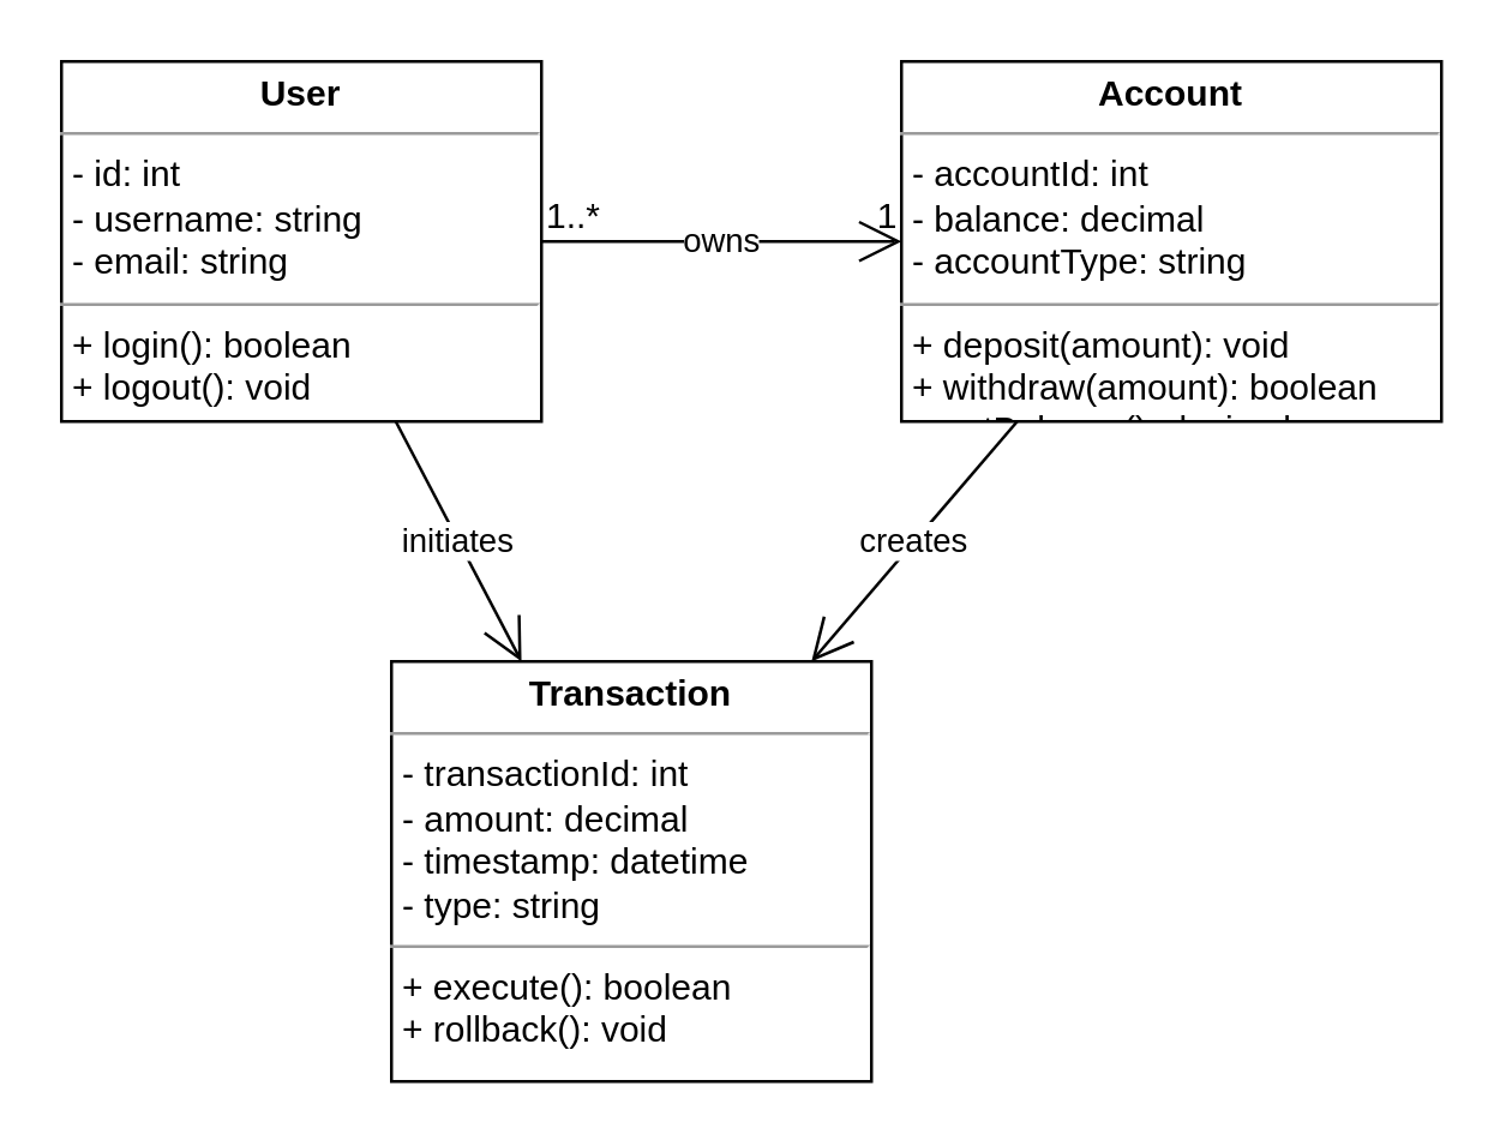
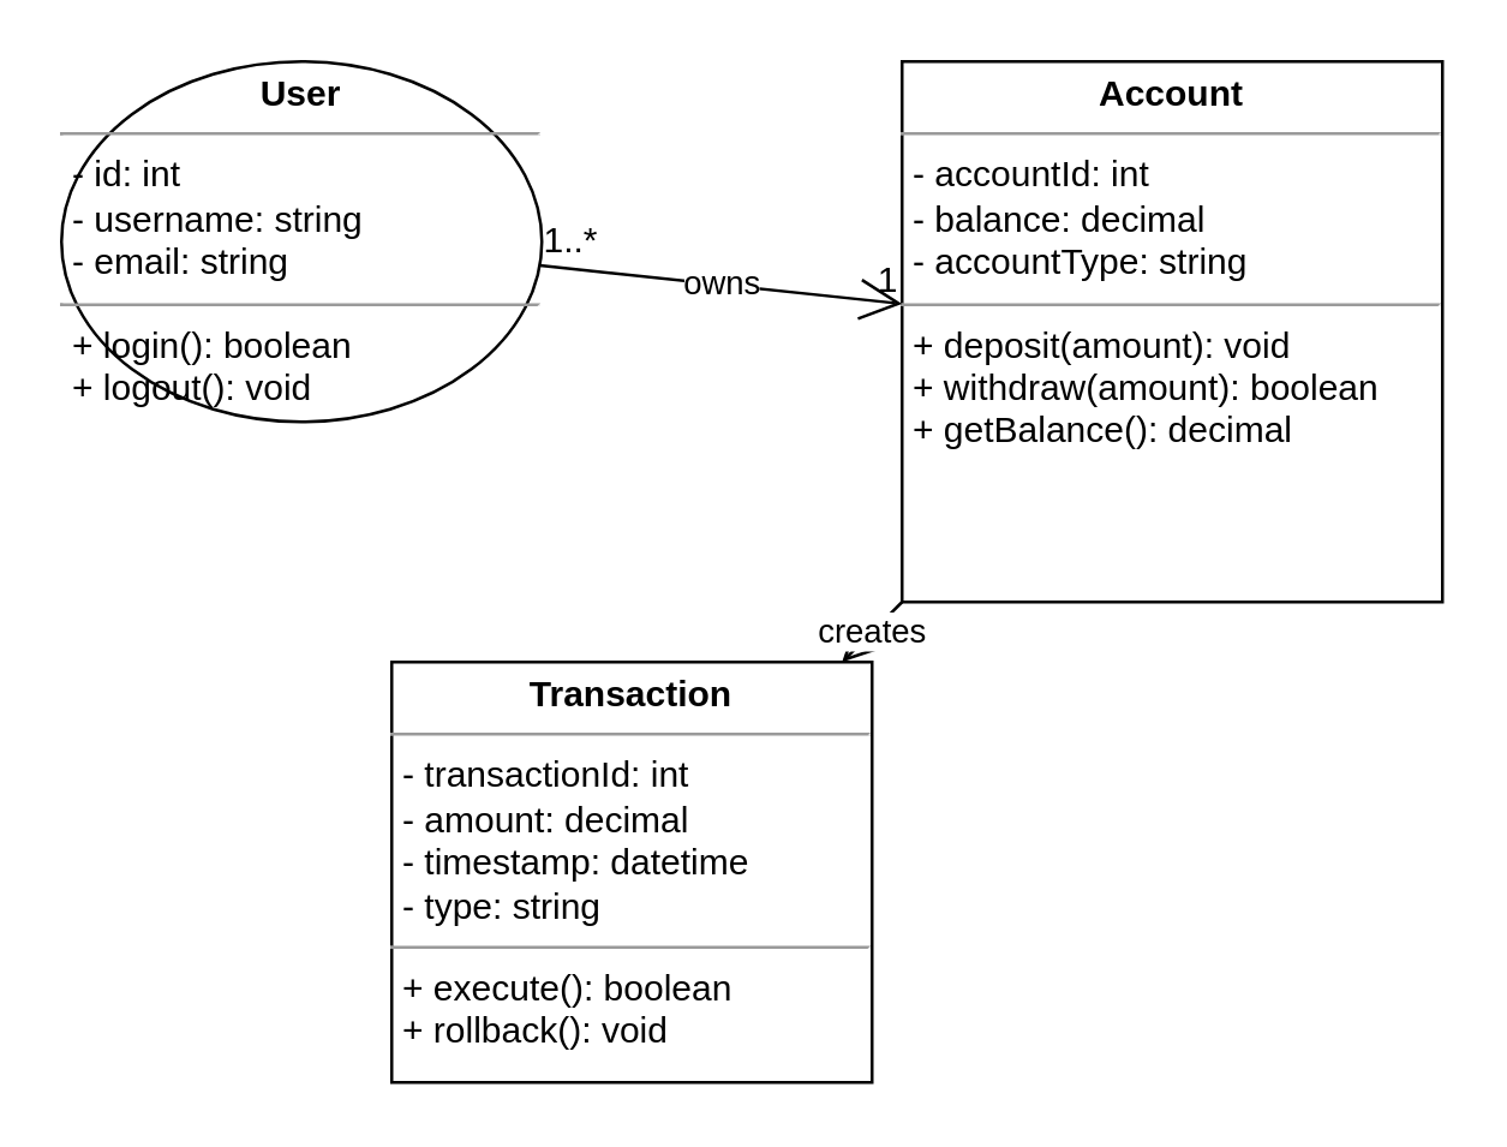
- <mxCell id="2" value="&lt;p style=&quot;margin:0px;margin-top:4px;text-align:center;&quot;&gt;&lt;b&gt;User&lt;/b&gt;&lt;/p&gt;&lt;hr size=&quot;1&quot;&gt;&lt;p style=&quot;margin:0px;margin-left:4px;&quot;&gt;- id: int&lt;br&gt;- username: string&lt;br&gt;- email: string&lt;/p&gt;&lt;hr size=&quot;1&quot;&gt;&lt;p style=&quot;margin:0px;margin-left:4px;&quot;&gt;+ login(): boolean&lt;br&gt;+ logout(): void&lt;/p&gt;" style="verticalAlign=top;align=left;overflow=fill;fontSize=12;fontFamily=Helvetica;html=1;" vertex="1" parent="1"><mxGeometry x="20" y="20" width="160" height="120" as="geometry" /></mxCell>
+ <mxCell id="2" value="&lt;p style=&quot;margin:0px;margin-top:4px;text-align:center;&quot;&gt;&lt;b&gt;User&lt;/b&gt;&lt;/p&gt;&lt;hr size=&quot;1&quot;&gt;&lt;p style=&quot;margin:0px;margin-left:4px;&quot;&gt;- id: int&lt;br&gt;- username: string&lt;br&gt;- email: string&lt;/p&gt;&lt;hr size=&quot;1&quot;&gt;&lt;p style=&quot;margin:0px;margin-left:4px;&quot;&gt;+ login(): boolean&lt;br&gt;+ logout(): void&lt;/p&gt;" style="ellipse;verticalAlign=top;align=left;overflow=fill;fontSize=12;fontFamily=Helvetica;html=1;" vertex="1" parent="1"><mxGeometry x="20" y="20" width="160" height="120" as="geometry" /></mxCell>
- <mxCell id="3" value="&lt;p style=&quot;margin:0px;margin-top:4px;text-align:center;&quot;&gt;&lt;b&gt;Account&lt;/b&gt;&lt;/p&gt;&lt;hr size=&quot;1&quot;&gt;&lt;p style=&quot;margin:0px;margin-left:4px;&quot;&gt;- accountId: int&lt;br&gt;- balance: decimal&lt;br&gt;- accountType: string&lt;/p&gt;&lt;hr size=&quot;1&quot;&gt;&lt;p style=&quot;margin:0px;margin-left:4px;&quot;&gt;+ deposit(amount): void&lt;br&gt;+ withdraw(amount): boolean&lt;br&gt;+ getBalance(): decimal&lt;/p&gt;" style="verticalAlign=top;align=left;overflow=fill;fontSize=12;fontFamily=Helvetica;html=1;" vertex="1" parent="1"><mxGeometry x="300" y="20" width="180" height="120" as="geometry" /></mxCell>
+ <mxCell id="3" value="&lt;p style=&quot;margin:0px;margin-top:4px;text-align:center;&quot;&gt;&lt;b&gt;Account&lt;/b&gt;&lt;/p&gt;&lt;hr size=&quot;1&quot;&gt;&lt;p style=&quot;margin:0px;margin-left:4px;&quot;&gt;- accountId: int&lt;br&gt;- balance: decimal&lt;br&gt;- accountType: string&lt;/p&gt;&lt;hr size=&quot;1&quot;&gt;&lt;p style=&quot;margin:0px;margin-left:4px;&quot;&gt;+ deposit(amount): void&lt;br&gt;+ withdraw(amount): boolean&lt;br&gt;+ getBalance(): decimal&lt;/p&gt;" style="verticalAlign=top;align=left;overflow=fill;fontSize=12;fontFamily=Helvetica;html=1;" vertex="1" parent="1"><mxGeometry x="300" y="20" width="180" height="180" as="geometry" /></mxCell>
- <mxCell id="7" value="initiates" style="endArrow=open;endFill=1;endSize=12;html=1;rounded=0;" edge="1" parent="1" source="2" target="4"><mxGeometry width="160" relative="1" as="geometry"><mxPoint x="100" y="140" as="sourcePoint" /><mxPoint x="160" y="290" as="targetPoint" /></mxGeometry></mxCell>
